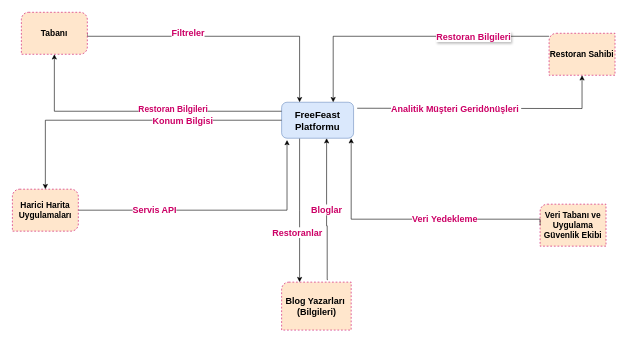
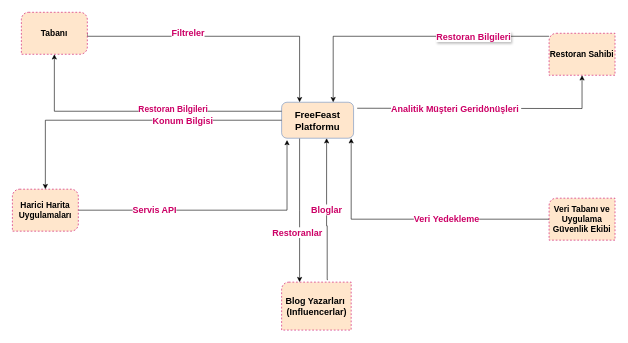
- <mxCell id="3" value="&lt;b&gt;&lt;font style=&quot;font-size: 16px;&quot;&gt;FreeFeast Platformu&lt;/font&gt;&lt;/b&gt;" style="rounded=1;whiteSpace=wrap;html=1;fillColor=#dae8fc;strokeColor=#6c8ebf;" parent="1" vertex="1"><mxGeometry x="469" y="170" width="120" height="60" as="geometry" /></mxCell>
+ <mxCell id="3" value="&lt;b&gt;&lt;font style=&quot;font-size: 16px;&quot;&gt;FreeFeast Platformu&lt;/font&gt;&lt;/b&gt;" style="rounded=1;whiteSpace=wrap;html=1;fillColor=#ffe6cc;strokeColor=#6c8ebf;" parent="1" vertex="1"><mxGeometry x="469" y="170" width="120" height="60" as="geometry" /></mxCell>
- <mxCell id="7" value="&lt;span style=&quot;font-size: 14px;&quot;&gt;&lt;b&gt;Veri Tabanı ve Uygulama Güvenlik Ekibi&lt;/b&gt;&lt;/span&gt;" style="verticalLabelPosition=middle;verticalAlign=middle;html=1;shape=mxgraph.basic.corner_round_rect;dx=6;whiteSpace=wrap;fillColor=#ffe6cc;strokeColor=#CC0066;labelPosition=center;align=center;labelBorderColor=none;dashed=1;" parent="1" vertex="1"><mxGeometry x="900" y="340" width="110" height="70" as="geometry" /></mxCell>
+ <mxCell id="7" value="&lt;span style=&quot;font-size: 14px;&quot;&gt;&lt;b&gt;Veri Tabanı ve Uygulama Güvenlik Ekibi&lt;/b&gt;&lt;/span&gt;" style="verticalLabelPosition=middle;verticalAlign=middle;html=1;shape=mxgraph.basic.corner_round_rect;dx=6;whiteSpace=wrap;fillColor=#ffe6cc;strokeColor=#CC0066;labelPosition=center;align=center;labelBorderColor=none;dashed=1;" parent="1" vertex="1"><mxGeometry x="915" y="330" width="110" height="70" as="geometry" /></mxCell>
- <mxCell id="16" value="&lt;span style=&quot;font-size: 15px;&quot;&gt;&lt;b&gt;Blog Yazarları&amp;nbsp;&lt;/b&gt;&lt;/span&gt;&lt;div&gt;&lt;span style=&quot;font-size: 15px;&quot;&gt;&lt;b&gt;(Bilgileri)&lt;/b&gt;&lt;/span&gt;&lt;/div&gt;" style="verticalLabelPosition=middle;verticalAlign=middle;html=1;shape=mxgraph.basic.corner_round_rect;dx=6;fillColor=#ffe6cc;strokeColor=#CC0066;dashed=1;labelPosition=center;align=center;" parent="1" vertex="1"><mxGeometry x="469" y="470" width="116" height="80" as="geometry" /></mxCell>
+ <mxCell id="16" value="&lt;span style=&quot;font-size: 15px;&quot;&gt;&lt;b&gt;Blog Yazarları&amp;nbsp;&lt;/b&gt;&lt;/span&gt;&lt;div&gt;&lt;span style=&quot;font-size: 15px;&quot;&gt;&lt;b&gt;(Influencerlar)&lt;/b&gt;&lt;/span&gt;&lt;/div&gt;" style="verticalLabelPosition=middle;verticalAlign=middle;html=1;shape=mxgraph.basic.corner_round_rect;dx=6;fillColor=#ffe6cc;strokeColor=#CC0066;dashed=1;labelPosition=center;align=center;" parent="1" vertex="1"><mxGeometry x="469" y="470" width="116" height="80" as="geometry" /></mxCell>
